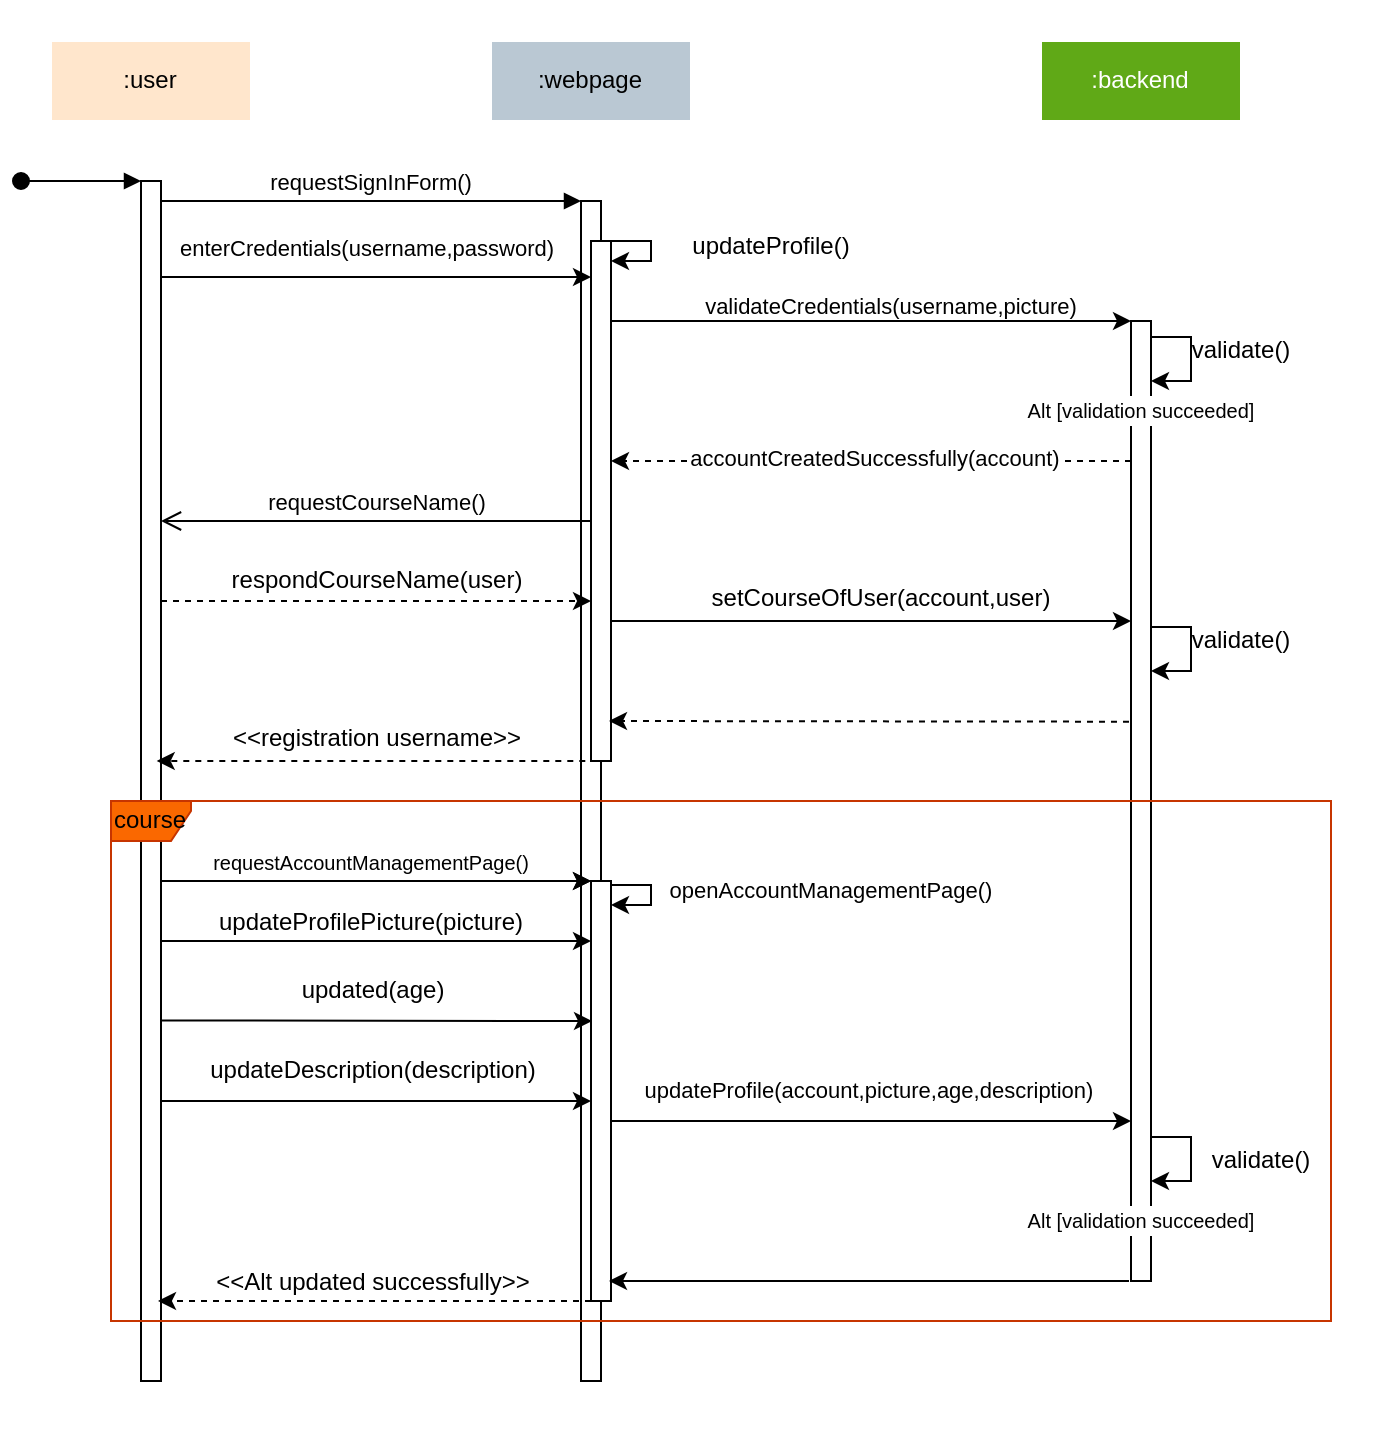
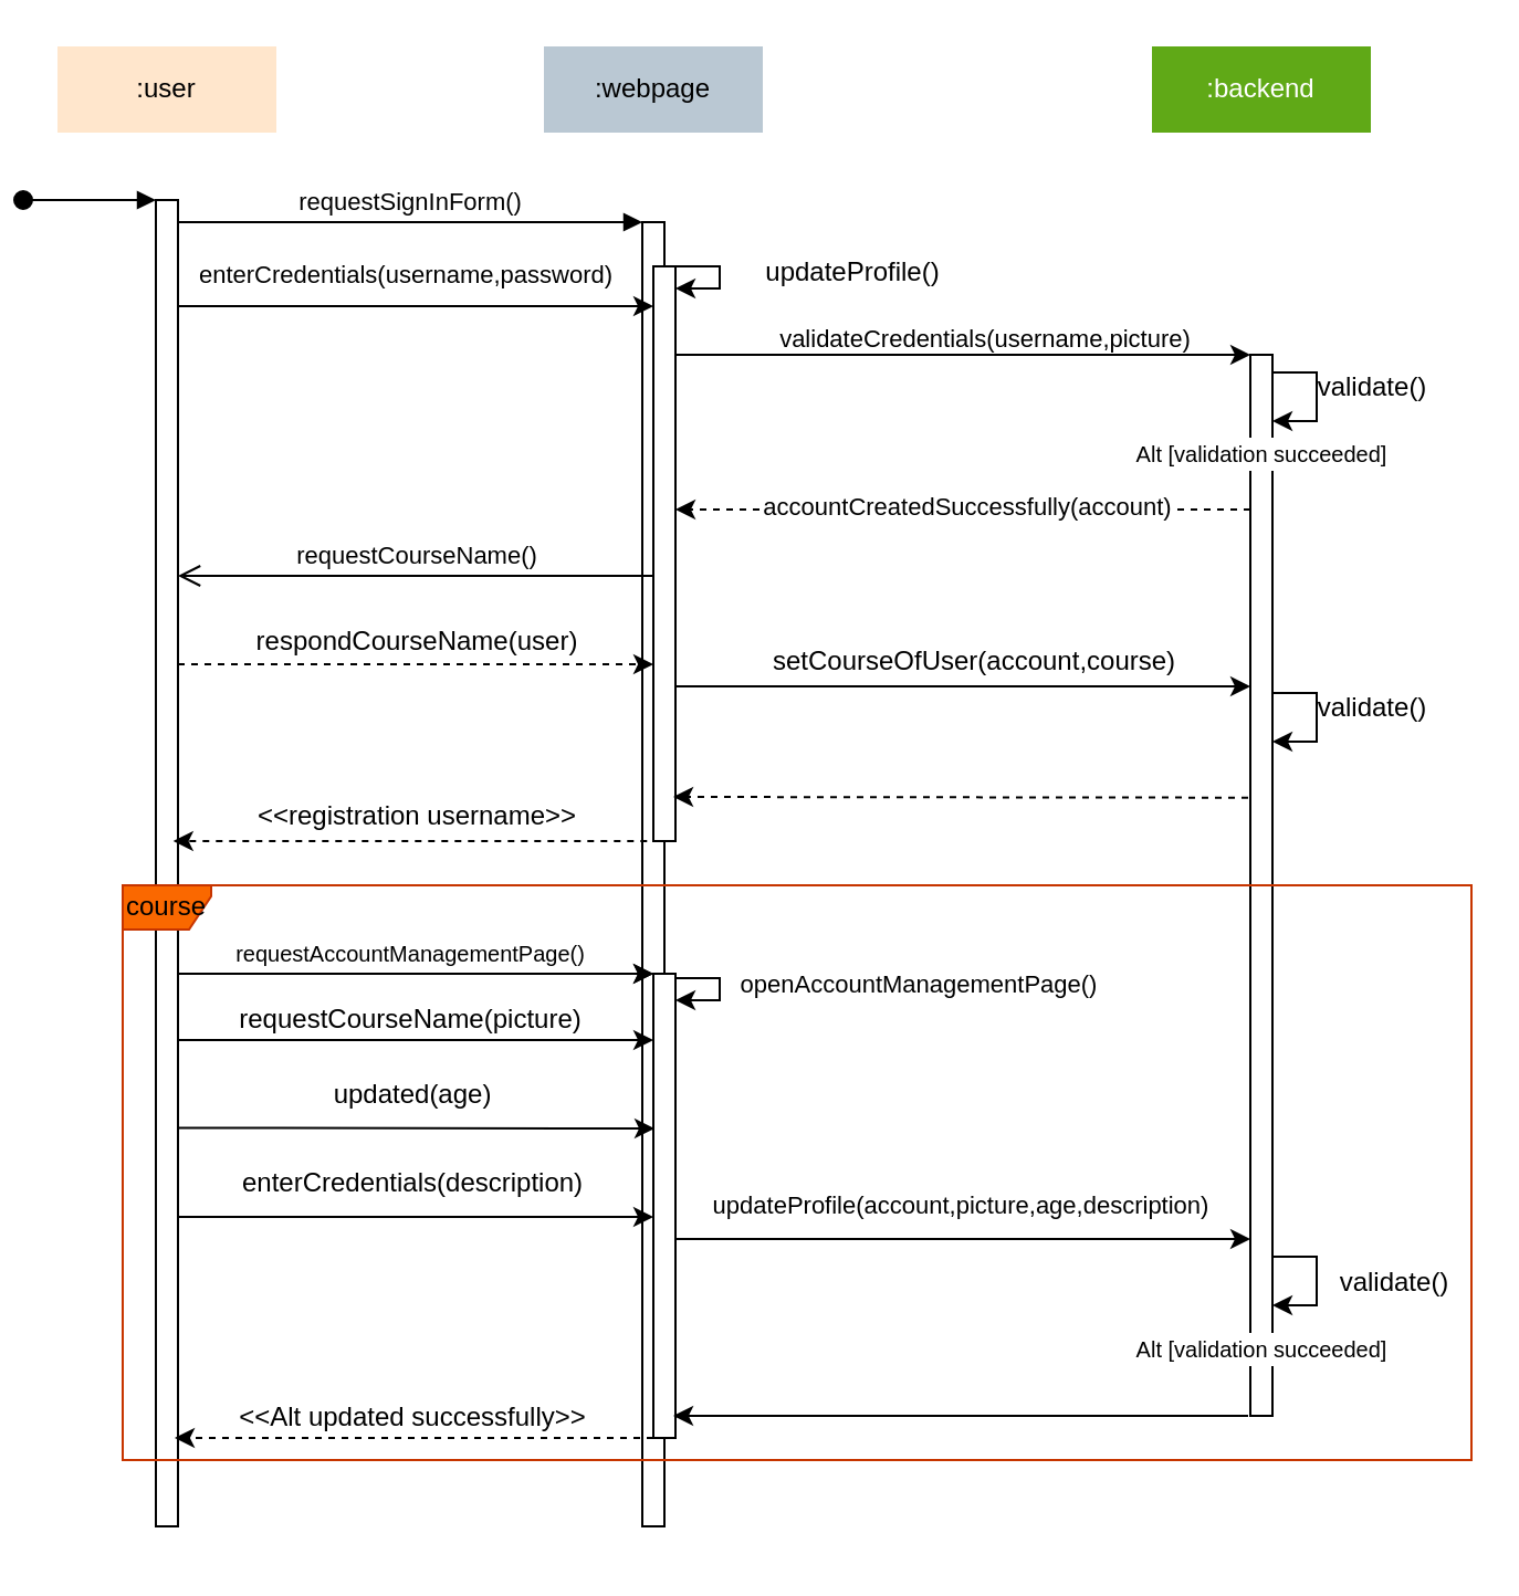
- <mxCell id="27" value="setCourseOfUser(account,user)" style="text;html=1;align=center;verticalAlign=middle;resizable=0;points=[];autosize=1;strokeColor=none;fillColor=none;" vertex="1" parent="1"><mxGeometry x="330" y="284" width="210" height="30" as="geometry" /></mxCell>
+ <mxCell id="27" value="setCourseOfUser(account,course)" style="text;html=1;align=center;verticalAlign=middle;resizable=0;points=[];autosize=1;strokeColor=none;fillColor=none;" vertex="1" parent="1"><mxGeometry x="330" y="284" width="210" height="30" as="geometry" /></mxCell>
- <mxCell id="38" value="updateProfilePicture(picture)" style="text;html=1;align=center;verticalAlign=middle;resizable=0;points=[];autosize=1;strokeColor=none;fillColor=none;" vertex="1" parent="37"><mxGeometry x="40" y="46" width="180" height="30" as="geometry" /></mxCell>
+ <mxCell id="38" value="requestCourseName(picture)" style="text;html=1;align=center;verticalAlign=middle;resizable=0;points=[];autosize=1;strokeColor=none;fillColor=none;" vertex="1" parent="37"><mxGeometry x="40" y="46" width="180" height="30" as="geometry" /></mxCell>
- <mxCell id="42" value="updateDescription(description)" style="text;html=1;align=center;verticalAlign=middle;resizable=0;points=[];autosize=1;strokeColor=none;fillColor=none;" vertex="1" parent="37"><mxGeometry x="36" y="120" width="190" height="30" as="geometry" /></mxCell>
+ <mxCell id="42" value="enterCredentials(description)" style="text;html=1;align=center;verticalAlign=middle;resizable=0;points=[];autosize=1;strokeColor=none;fillColor=none;" vertex="1" parent="37"><mxGeometry x="36" y="120" width="190" height="30" as="geometry" /></mxCell>
